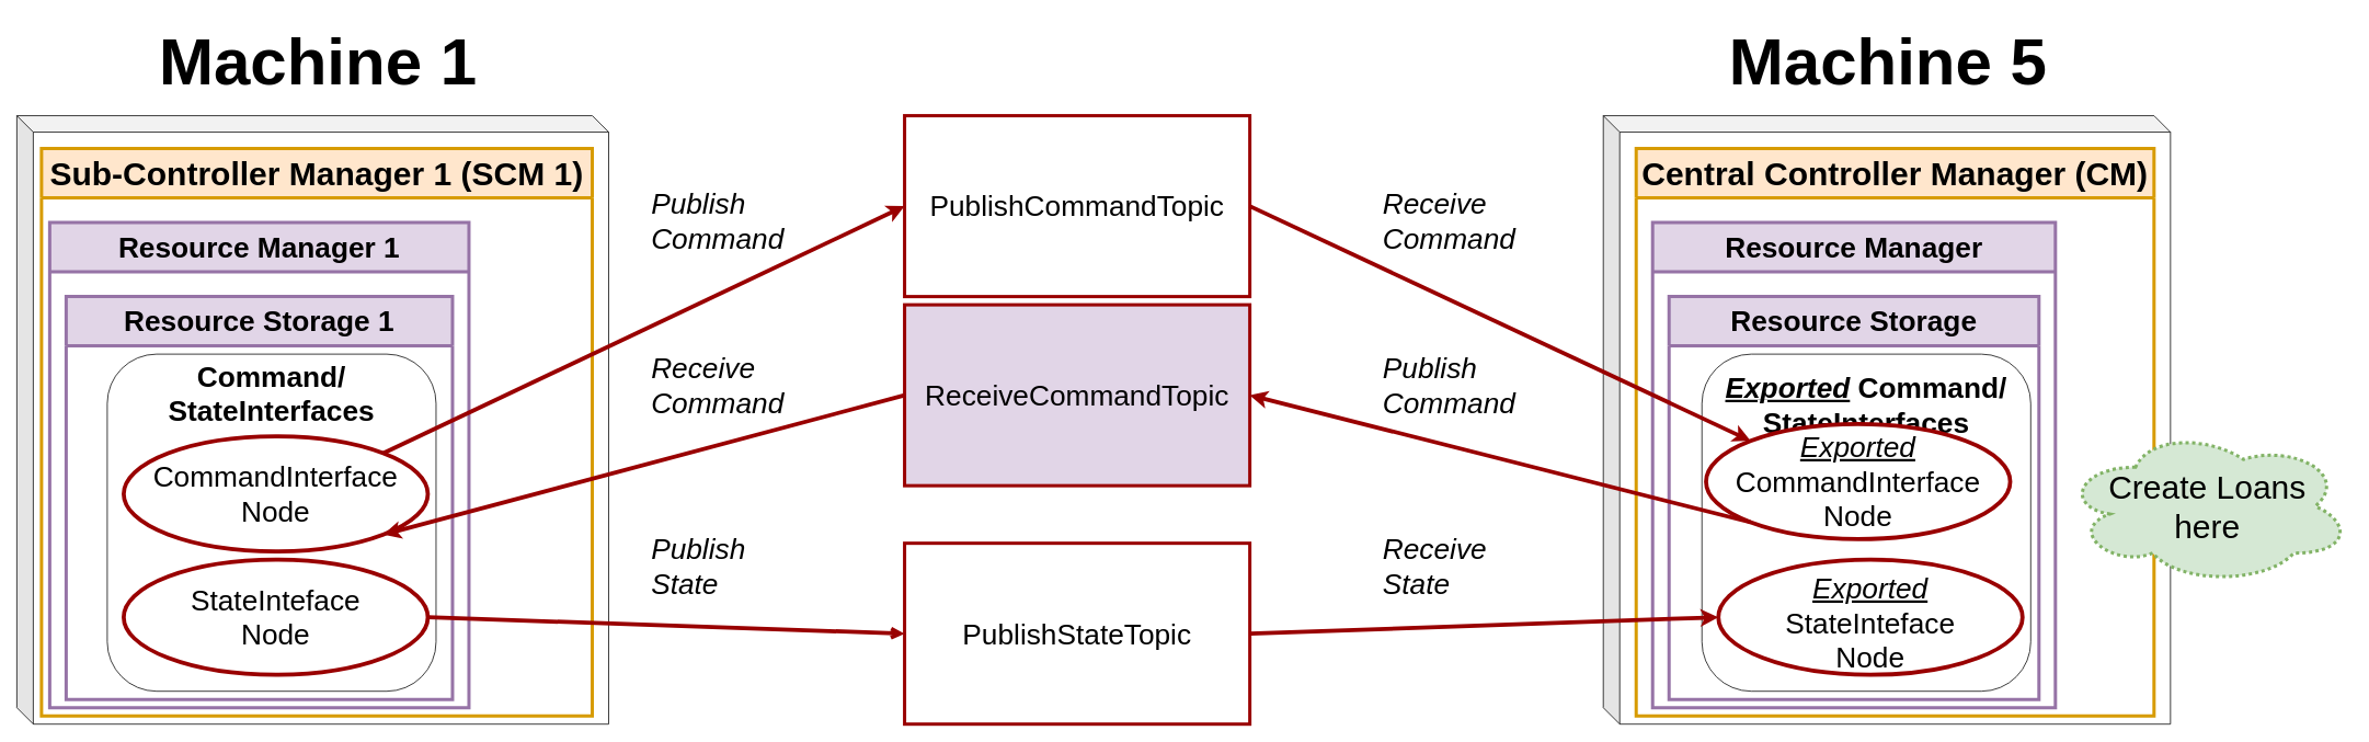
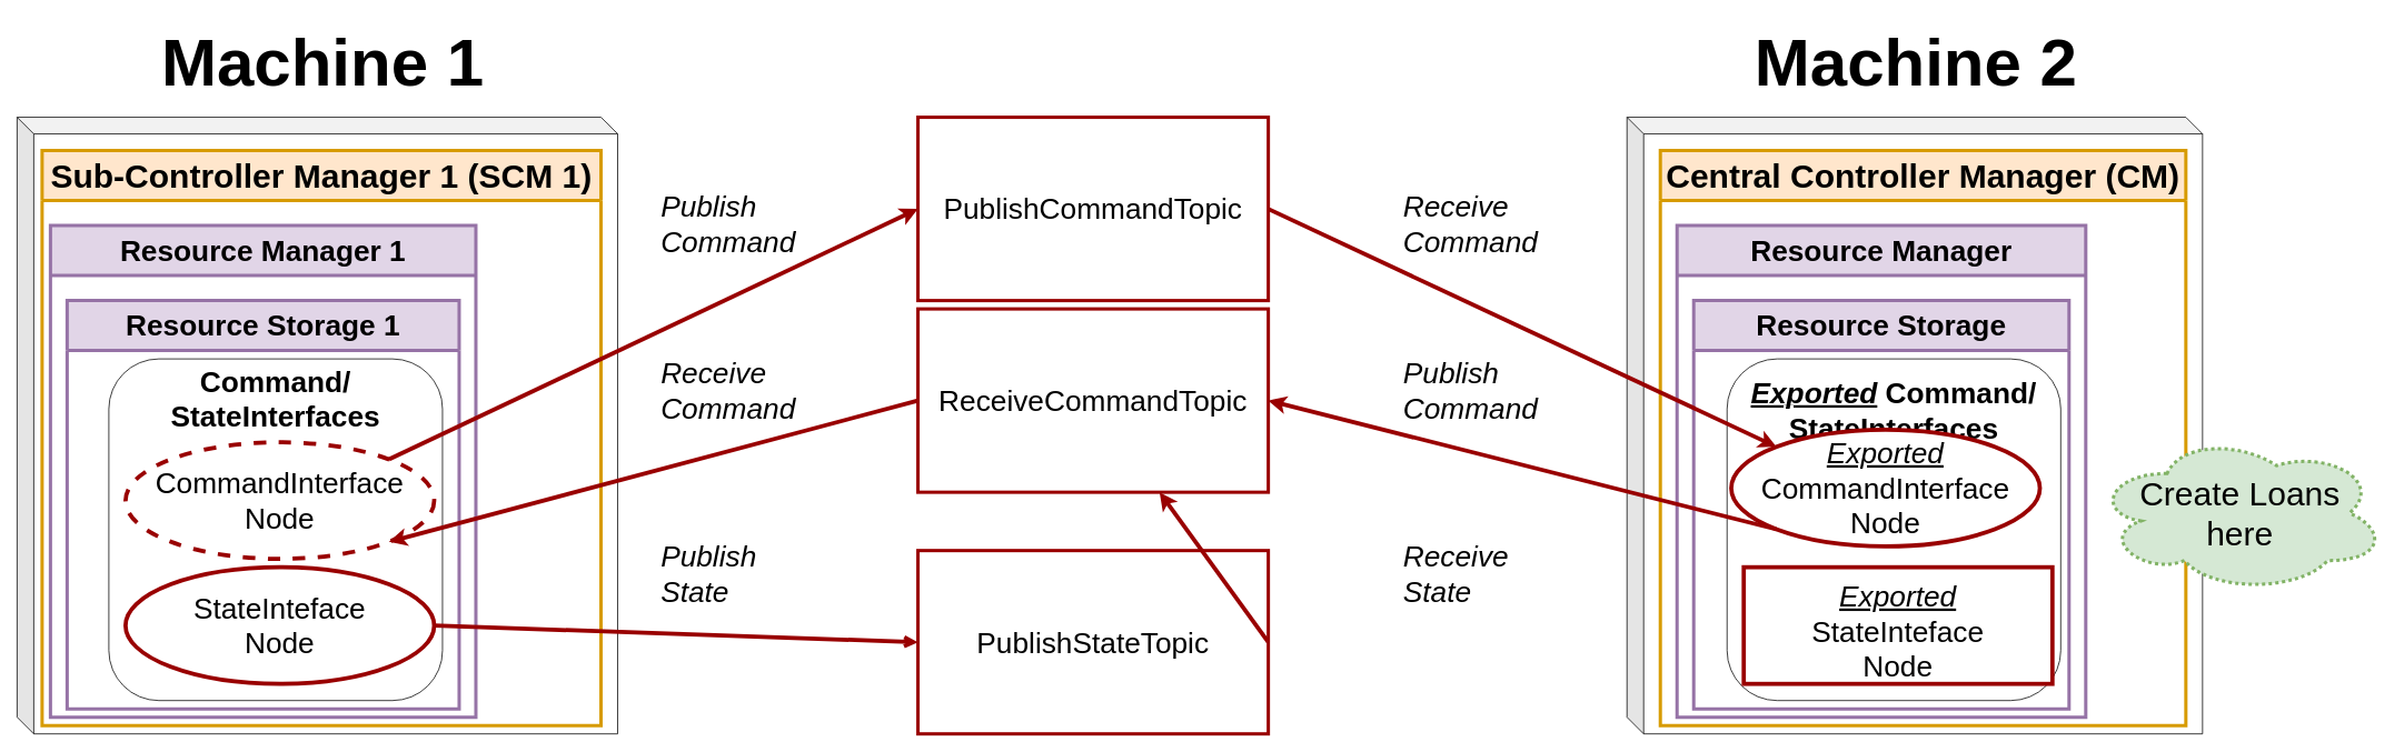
- <mxCell id="21" value="&lt;b&gt;&lt;font style=&quot;font-size: 80px;&quot;&gt;&amp;nbsp;Machine 5&lt;br&gt;&lt;/font&gt;&lt;/b&gt;" style="text;html=1;align=center;verticalAlign=middle;resizable=0;points=[];autosize=1;strokeColor=none;fillColor=none;" vertex="1" parent="1"><mxGeometry x="2070" y="20" width="430" height="110" as="geometry" /></mxCell>
+ <mxCell id="21" value="&lt;b&gt;&lt;font style=&quot;font-size: 80px;&quot;&gt;&amp;nbsp;Machine 2&lt;br&gt;&lt;/font&gt;&lt;/b&gt;" style="text;html=1;align=center;verticalAlign=middle;resizable=0;points=[];autosize=1;strokeColor=none;fillColor=none;" vertex="1" parent="1"><mxGeometry x="2070" y="20" width="430" height="110" as="geometry" /></mxCell>
- <mxCell id="11" value="&lt;font style=&quot;font-size: 35px;&quot;&gt;ReceiveCommandTopic&lt;/font&gt;" style="rounded=0;whiteSpace=wrap;html=1;labelBackgroundColor=none;strokeWidth=4;strokeColor=#990000;fillColor=#e1d5e7;" vertex="1" parent="1"><mxGeometry x="1100" y="370" width="420" height="220" as="geometry" /></mxCell>
+ <mxCell id="11" value="&lt;font style=&quot;font-size: 35px;&quot;&gt;ReceiveCommandTopic&lt;/font&gt;" style="rounded=0;whiteSpace=wrap;html=1;labelBackgroundColor=none;strokeWidth=4;strokeColor=#990000;" vertex="1" parent="1"><mxGeometry x="1100" y="370" width="420" height="220" as="geometry" /></mxCell>
- <mxCell id="7" value="&lt;div style=&quot;font-size: 35px;&quot;&gt;&lt;font style=&quot;font-size: 35px;&quot;&gt;CommandInterface&lt;/font&gt;&lt;/div&gt;&lt;div style=&quot;font-size: 35px;&quot;&gt;&lt;font style=&quot;font-size: 35px;&quot;&gt;Node&lt;font style=&quot;font-size: 35px;&quot;&gt;&lt;br&gt;&lt;/font&gt;&lt;/font&gt;&lt;/div&gt;" style="ellipse;whiteSpace=wrap;html=1;strokeColor=#990000;strokeWidth=5;" vertex="1" parent="5"><mxGeometry x="100" y="350" width="370" height="140" as="geometry" /></mxCell>
+ <mxCell id="7" value="&lt;div style=&quot;font-size: 35px;&quot;&gt;&lt;font style=&quot;font-size: 35px;&quot;&gt;CommandInterface&lt;/font&gt;&lt;/div&gt;&lt;div style=&quot;font-size: 35px;&quot;&gt;&lt;font style=&quot;font-size: 35px;&quot;&gt;Node&lt;font style=&quot;font-size: 35px;&quot;&gt;&lt;br&gt;&lt;/font&gt;&lt;/font&gt;&lt;/div&gt;" style="ellipse;whiteSpace=wrap;html=1;strokeColor=#990000;strokeWidth=5;dashed=1;" vertex="1" parent="5"><mxGeometry x="100" y="350" width="370" height="140" as="geometry" /></mxCell>
- <mxCell id="20" value="&lt;br&gt;&lt;div style=&quot;font-size: 35px;&quot;&gt;&lt;font style=&quot;font-size: 35px;&quot;&gt;&lt;i&gt;&lt;u&gt;Exported&lt;/u&gt;&lt;/i&gt;&lt;/font&gt;&lt;/div&gt;&lt;div style=&quot;font-size: 35px;&quot;&gt;&lt;font style=&quot;font-size: 35px;&quot;&gt;StateInteface&lt;/font&gt;&lt;/div&gt;&lt;div style=&quot;font-size: 35px;&quot;&gt;&lt;font style=&quot;font-size: 35px;&quot;&gt;Node&lt;font style=&quot;font-size: 35px;&quot;&gt;&lt;br&gt;&lt;/font&gt;&lt;/font&gt;&lt;/div&gt;" style="ellipse;whiteSpace=wrap;html=1;strokeColor=#990000;strokeWidth=5;" vertex="1" parent="17"><mxGeometry x="100" y="500" width="370" height="140" as="geometry" /></mxCell>
+ <mxCell id="20" value="&lt;br&gt;&lt;div style=&quot;font-size: 35px;&quot;&gt;&lt;font style=&quot;font-size: 35px;&quot;&gt;&lt;i&gt;&lt;u&gt;Exported&lt;/u&gt;&lt;/i&gt;&lt;/font&gt;&lt;/div&gt;&lt;div style=&quot;font-size: 35px;&quot;&gt;&lt;font style=&quot;font-size: 35px;&quot;&gt;StateInteface&lt;/font&gt;&lt;/div&gt;&lt;div style=&quot;font-size: 35px;&quot;&gt;&lt;font style=&quot;font-size: 35px;&quot;&gt;Node&lt;font style=&quot;font-size: 35px;&quot;&gt;&lt;br&gt;&lt;/font&gt;&lt;/font&gt;&lt;/div&gt;" style="whiteSpace=wrap;html=1;strokeColor=#990000;strokeWidth=5;rounded=0;" vertex="1" parent="17"><mxGeometry x="100" y="500" width="370" height="140" as="geometry" /></mxCell>
- <mxCell id="32" style="rounded=0;orthogonalLoop=1;jettySize=auto;html=1;exitX=1;exitY=0.5;exitDx=0;exitDy=0;entryX=0;entryY=0.5;entryDx=0;entryDy=0;strokeWidth=5;strokeColor=#990000;" edge="1" parent="1" source="13" target="20"><mxGeometry relative="1" as="geometry" /></mxCell>
+ <mxCell id="32" style="rounded=0;orthogonalLoop=1;jettySize=auto;html=1;exitX=1;exitY=0.5;exitDx=0;exitDy=0;strokeWidth=5;strokeColor=#990000;" edge="1" parent="1" source="13" target="11"><mxGeometry relative="1" as="geometry" /></mxCell>
